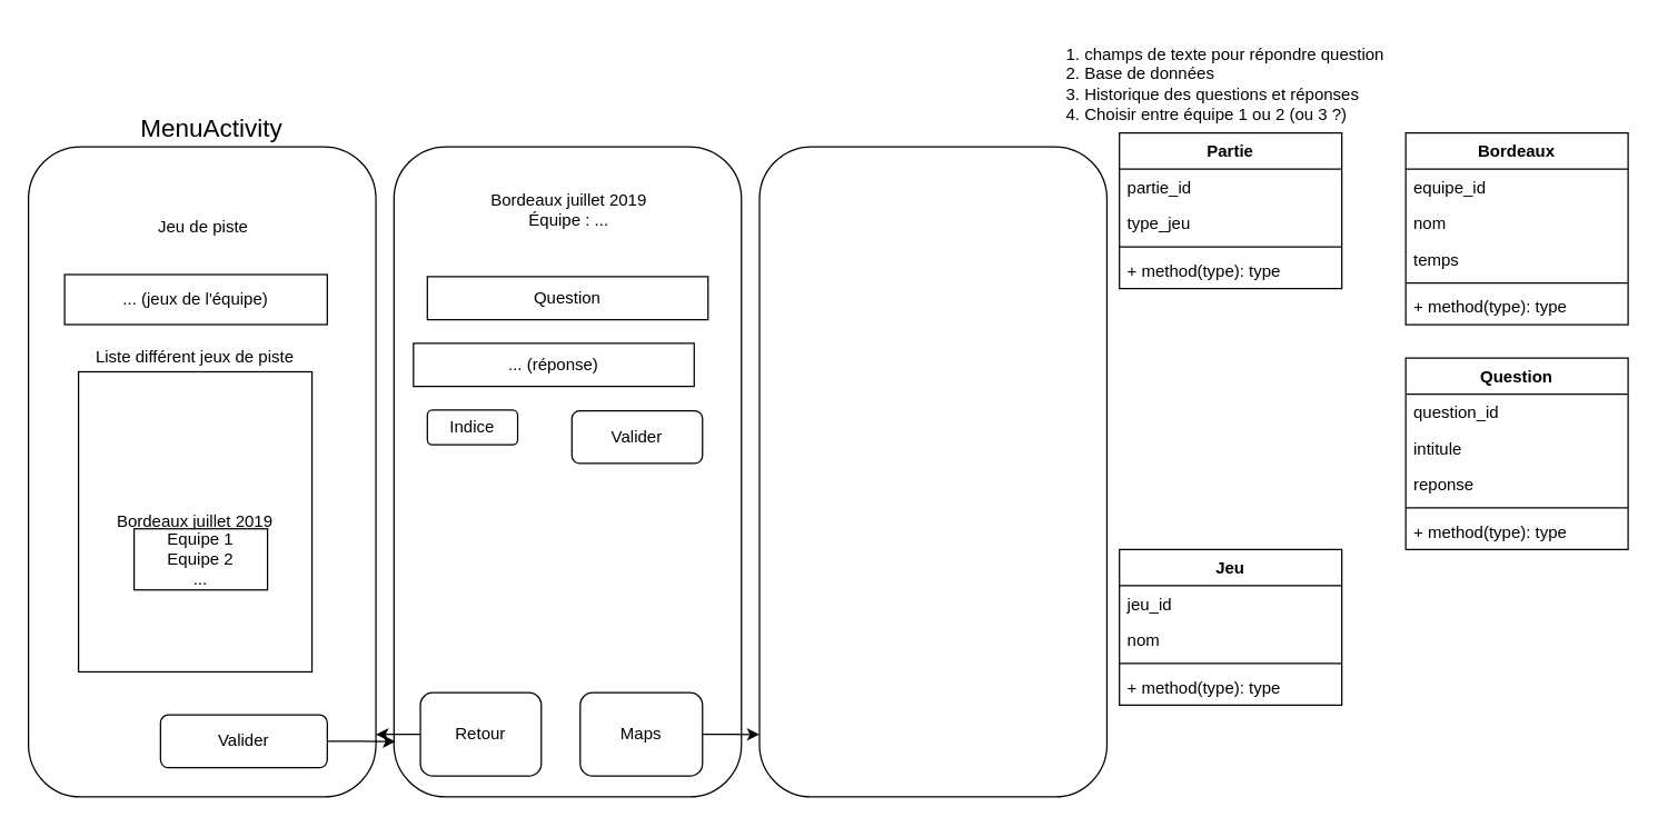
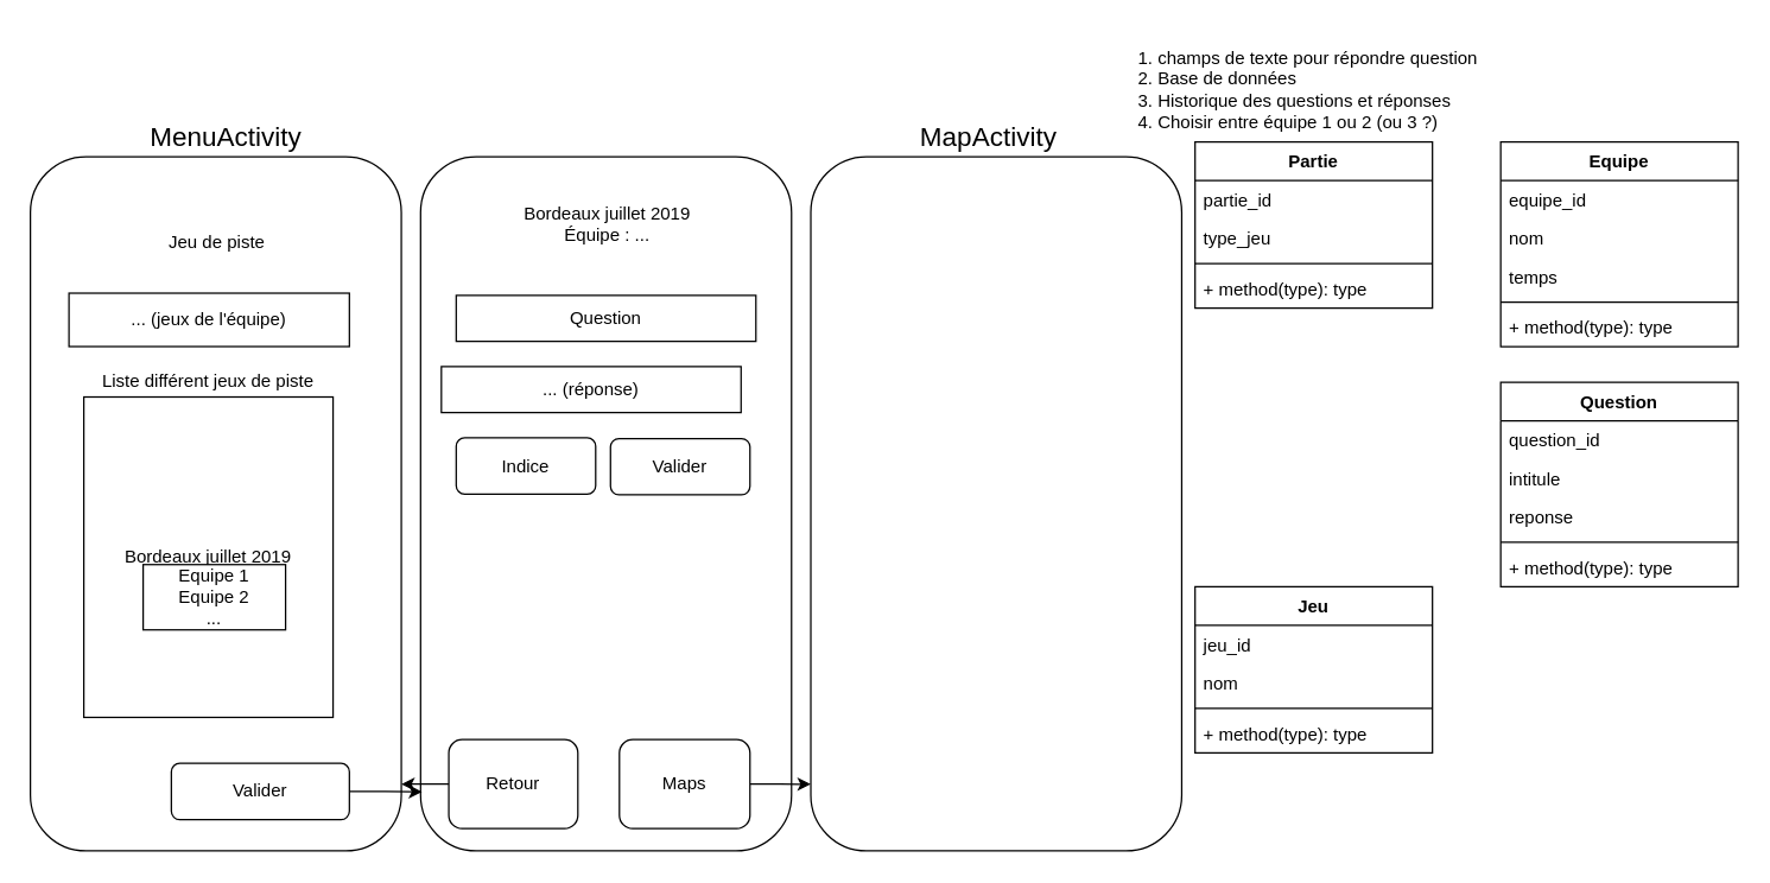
+ <mxCell id="14" value="&lt;font style=&quot;font-size: 18px&quot;&gt;MapActivity&lt;/font&gt;" style="text;html=1;resizable=0;points=[];autosize=1;align=left;verticalAlign=top;spacingTop=-4;" parent="1" vertex="1"><mxGeometry x="618" y="79" width="102" height="16" as="geometry" /></mxCell>
- <mxCell id="29" value="Bordeaux" style="swimlane;fontStyle=1;align=center;verticalAlign=top;childLayout=stackLayout;horizontal=1;startSize=26;horizontalStack=0;resizeParent=1;resizeParentMax=0;resizeLast=0;collapsible=1;marginBottom=0;" vertex="1" parent="1"><mxGeometry x="1011" y="95" width="160" height="138" as="geometry" /></mxCell>
+ <mxCell id="29" value="Equipe" style="swimlane;fontStyle=1;align=center;verticalAlign=top;childLayout=stackLayout;horizontal=1;startSize=26;horizontalStack=0;resizeParent=1;resizeParentMax=0;resizeLast=0;collapsible=1;marginBottom=0;" vertex="1" parent="1"><mxGeometry x="1011" y="95" width="160" height="138" as="geometry" /></mxCell>
- <mxCell id="18" value="Indice" style="rounded=1;whiteSpace=wrap;html=1;" parent="1" vertex="1"><mxGeometry x="307" y="294.5" width="65" height="25" as="geometry" /></mxCell>
+ <mxCell id="18" value="Indice" style="rounded=1;whiteSpace=wrap;html=1;" parent="1" vertex="1"><mxGeometry x="307" y="294.5" width="94" height="38" as="geometry" /></mxCell>
